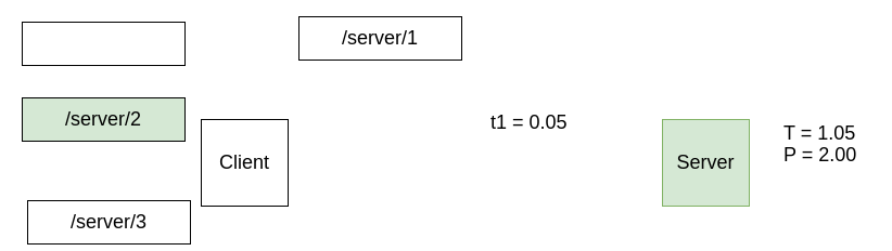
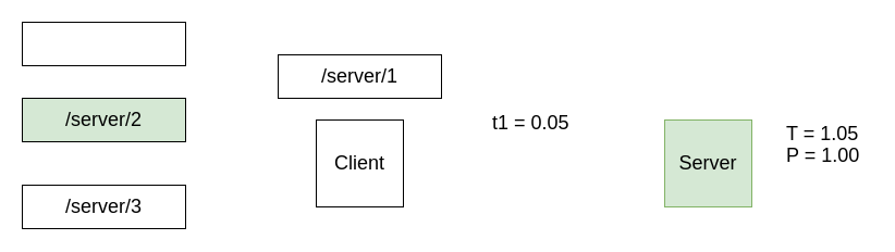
- <mxCell id="2" value="&lt;span style=&quot;white-space: normal&quot;&gt;&lt;font style=&quot;font-size: 18px&quot;&gt;/server/1&lt;/font&gt;&lt;/span&gt;" style="rounded=0;whiteSpace=wrap;html=1;" parent="1" vertex="1"><mxGeometry x="275" y="15" width="150" height="40" as="geometry" /></mxCell>
+ <mxCell id="2" value="&lt;span style=&quot;white-space: normal&quot;&gt;&lt;font style=&quot;font-size: 18px&quot;&gt;/server/1&lt;/font&gt;&lt;/span&gt;" style="rounded=0;whiteSpace=wrap;html=1;" parent="1" vertex="1"><mxGeometry x="255" y="50" width="150" height="40" as="geometry" /></mxCell>
- <mxCell id="9" value="&lt;font style=&quot;font-size: 18px&quot;&gt;P = 2.00&lt;/font&gt;" style="text;html=1;resizable=0;points=[];autosize=1;align=left;verticalAlign=top;spacingTop=-4;" parent="1" vertex="1"><mxGeometry x="720" y="130" width="80" height="20" as="geometry" /></mxCell>
+ <mxCell id="9" value="&lt;font style=&quot;font-size: 18px&quot;&gt;P = 1.00&lt;/font&gt;" style="text;html=1;resizable=0;points=[];autosize=1;align=left;verticalAlign=top;spacingTop=-4;" parent="1" vertex="1"><mxGeometry x="720" y="130" width="80" height="20" as="geometry" /></mxCell>
- <mxCell id="5" value="&lt;font style=&quot;font-size: 18px&quot;&gt;Client&lt;/font&gt;" style="whiteSpace=wrap;html=1;aspect=fixed;" parent="1" vertex="1"><mxGeometry x="185" y="110" width="80" height="80" as="geometry" /></mxCell>
+ <mxCell id="5" value="&lt;font style=&quot;font-size: 18px&quot;&gt;Client&lt;/font&gt;" style="whiteSpace=wrap;html=1;aspect=fixed;" parent="1" vertex="1"><mxGeometry x="290" y="110" width="80" height="80" as="geometry" /></mxCell>
- <mxCell id="4" value="&lt;span style=&quot;white-space: normal&quot;&gt;&lt;font style=&quot;font-size: 18px&quot;&gt;/server/3&lt;/font&gt;&lt;/span&gt;" style="rounded=0;whiteSpace=wrap;html=1;" parent="1" vertex="1"><mxGeometry x="25" y="185" width="150" height="40" as="geometry" /></mxCell>
+ <mxCell id="4" value="&lt;span style=&quot;white-space: normal&quot;&gt;&lt;font style=&quot;font-size: 18px&quot;&gt;/server/3&lt;/font&gt;&lt;/span&gt;" style="rounded=0;whiteSpace=wrap;html=1;" parent="1" vertex="1"><mxGeometry x="20" y="170" width="150" height="40" as="geometry" /></mxCell>
